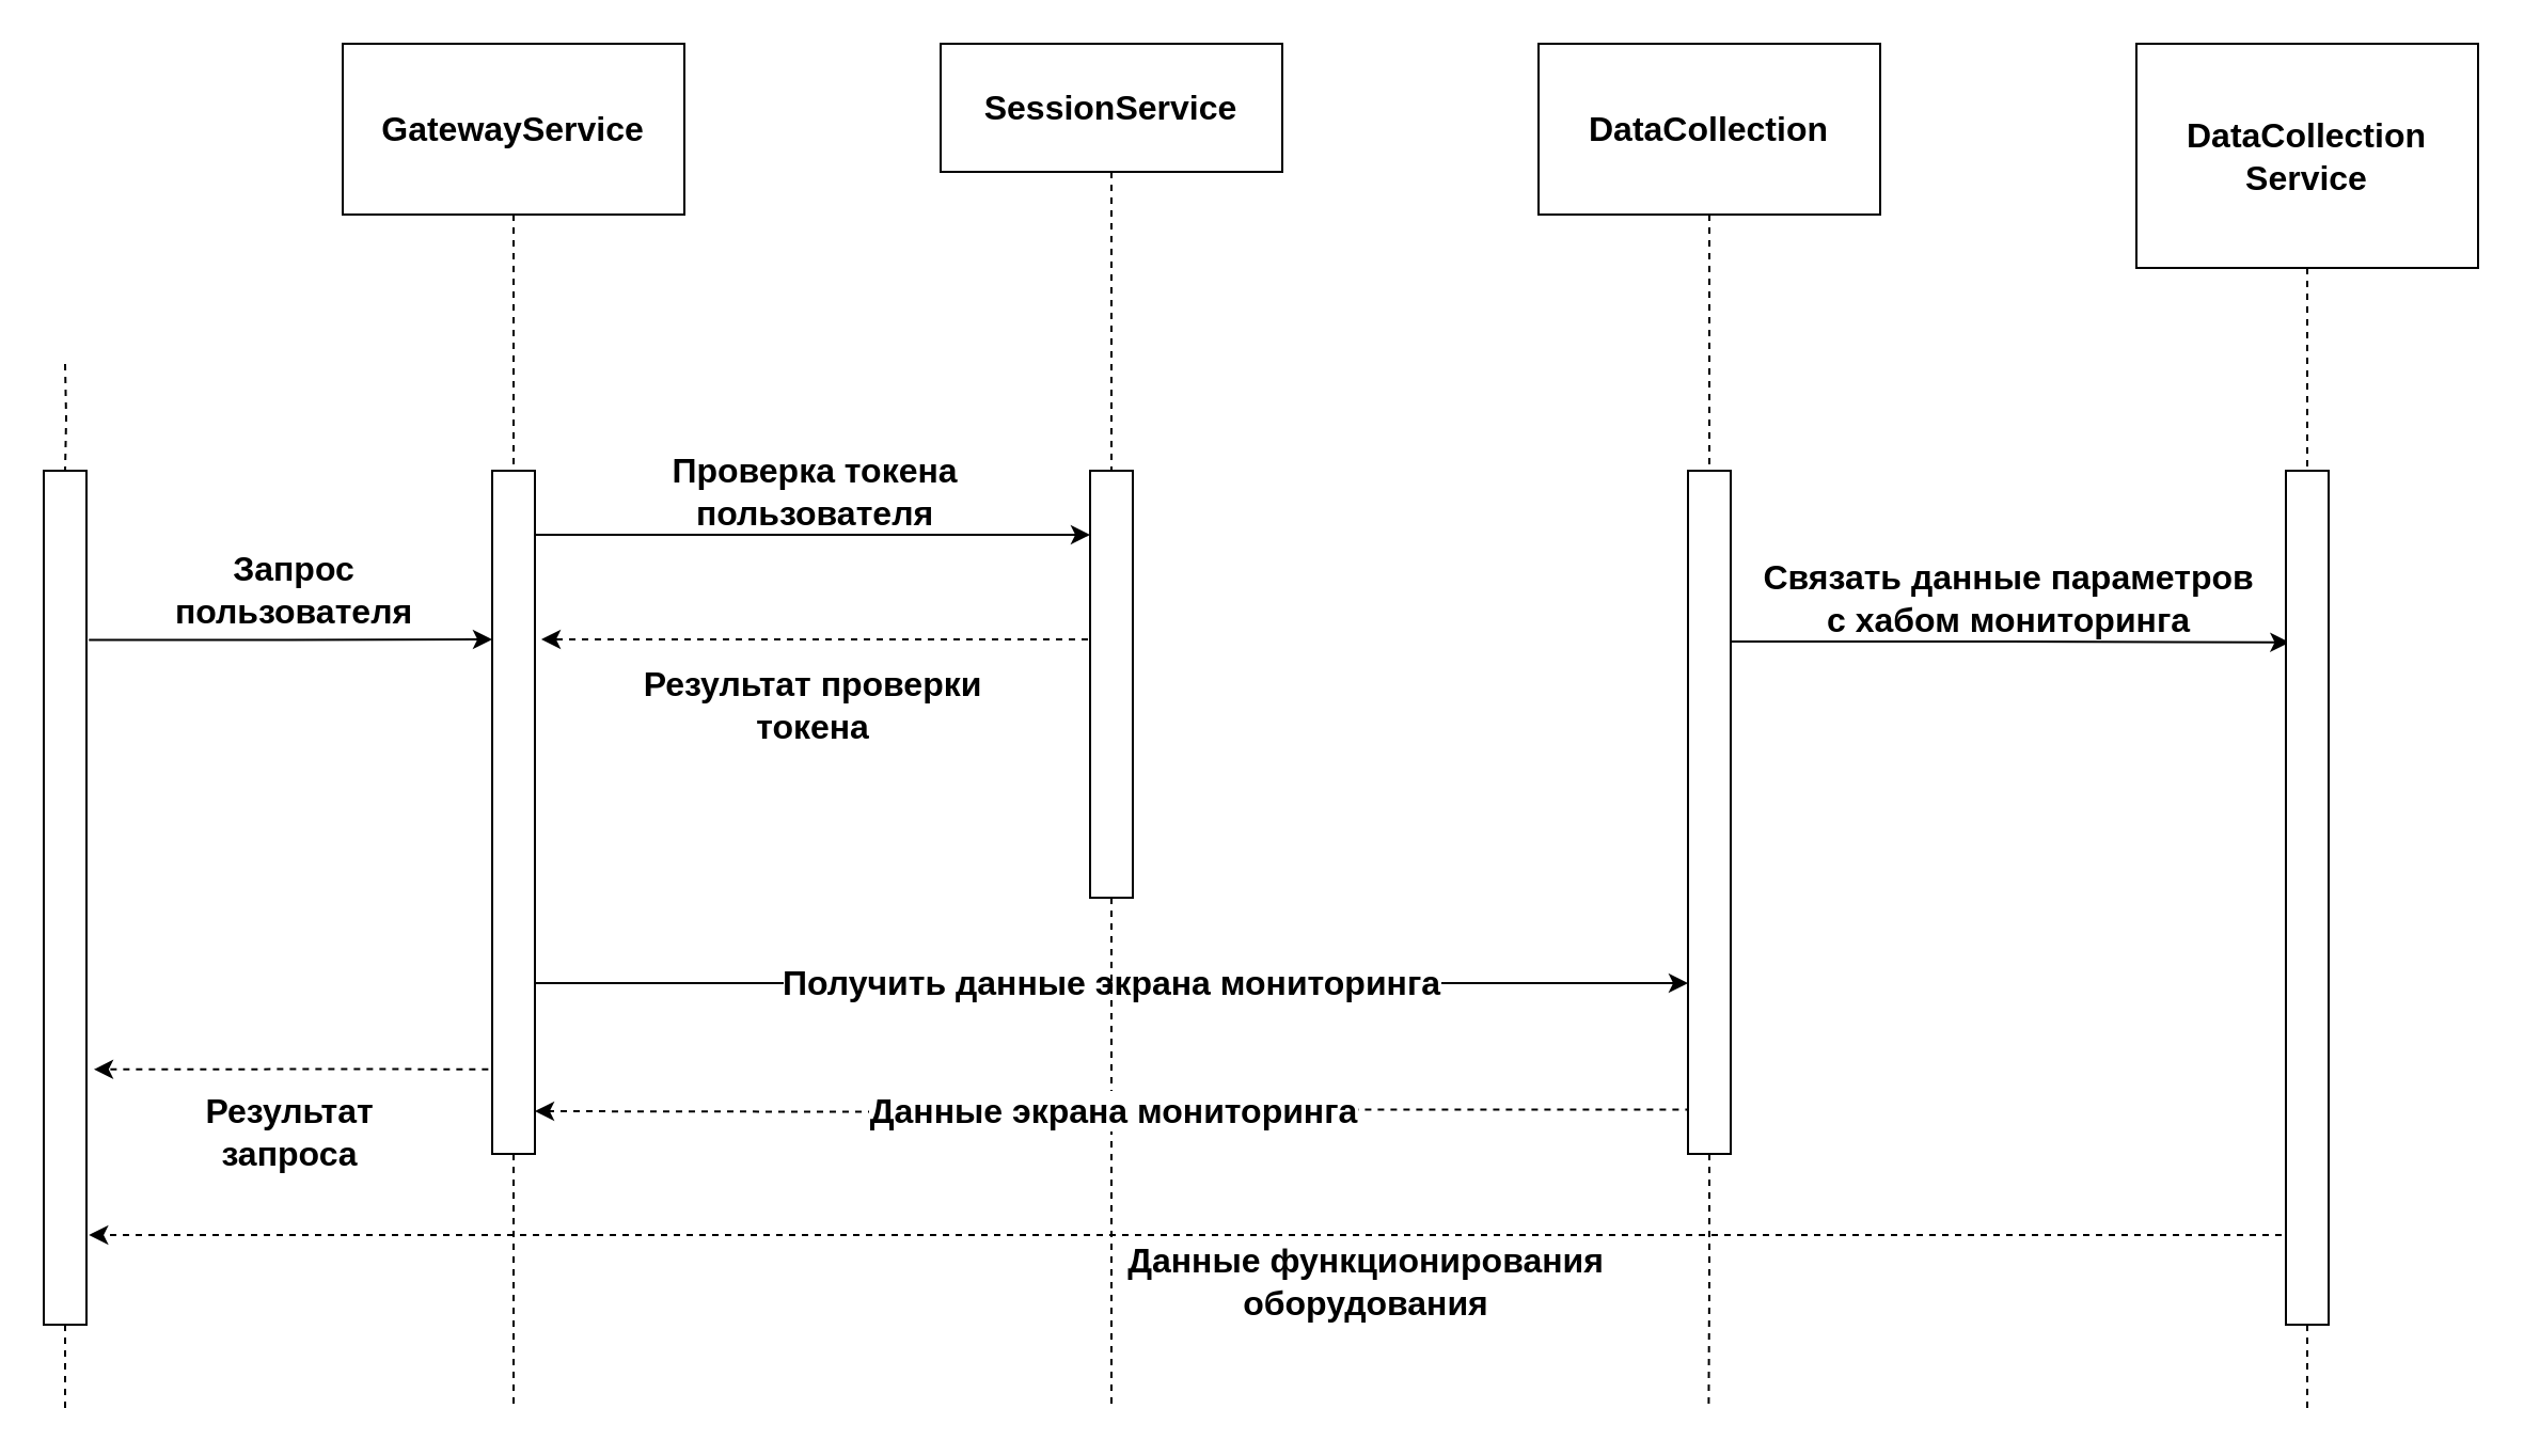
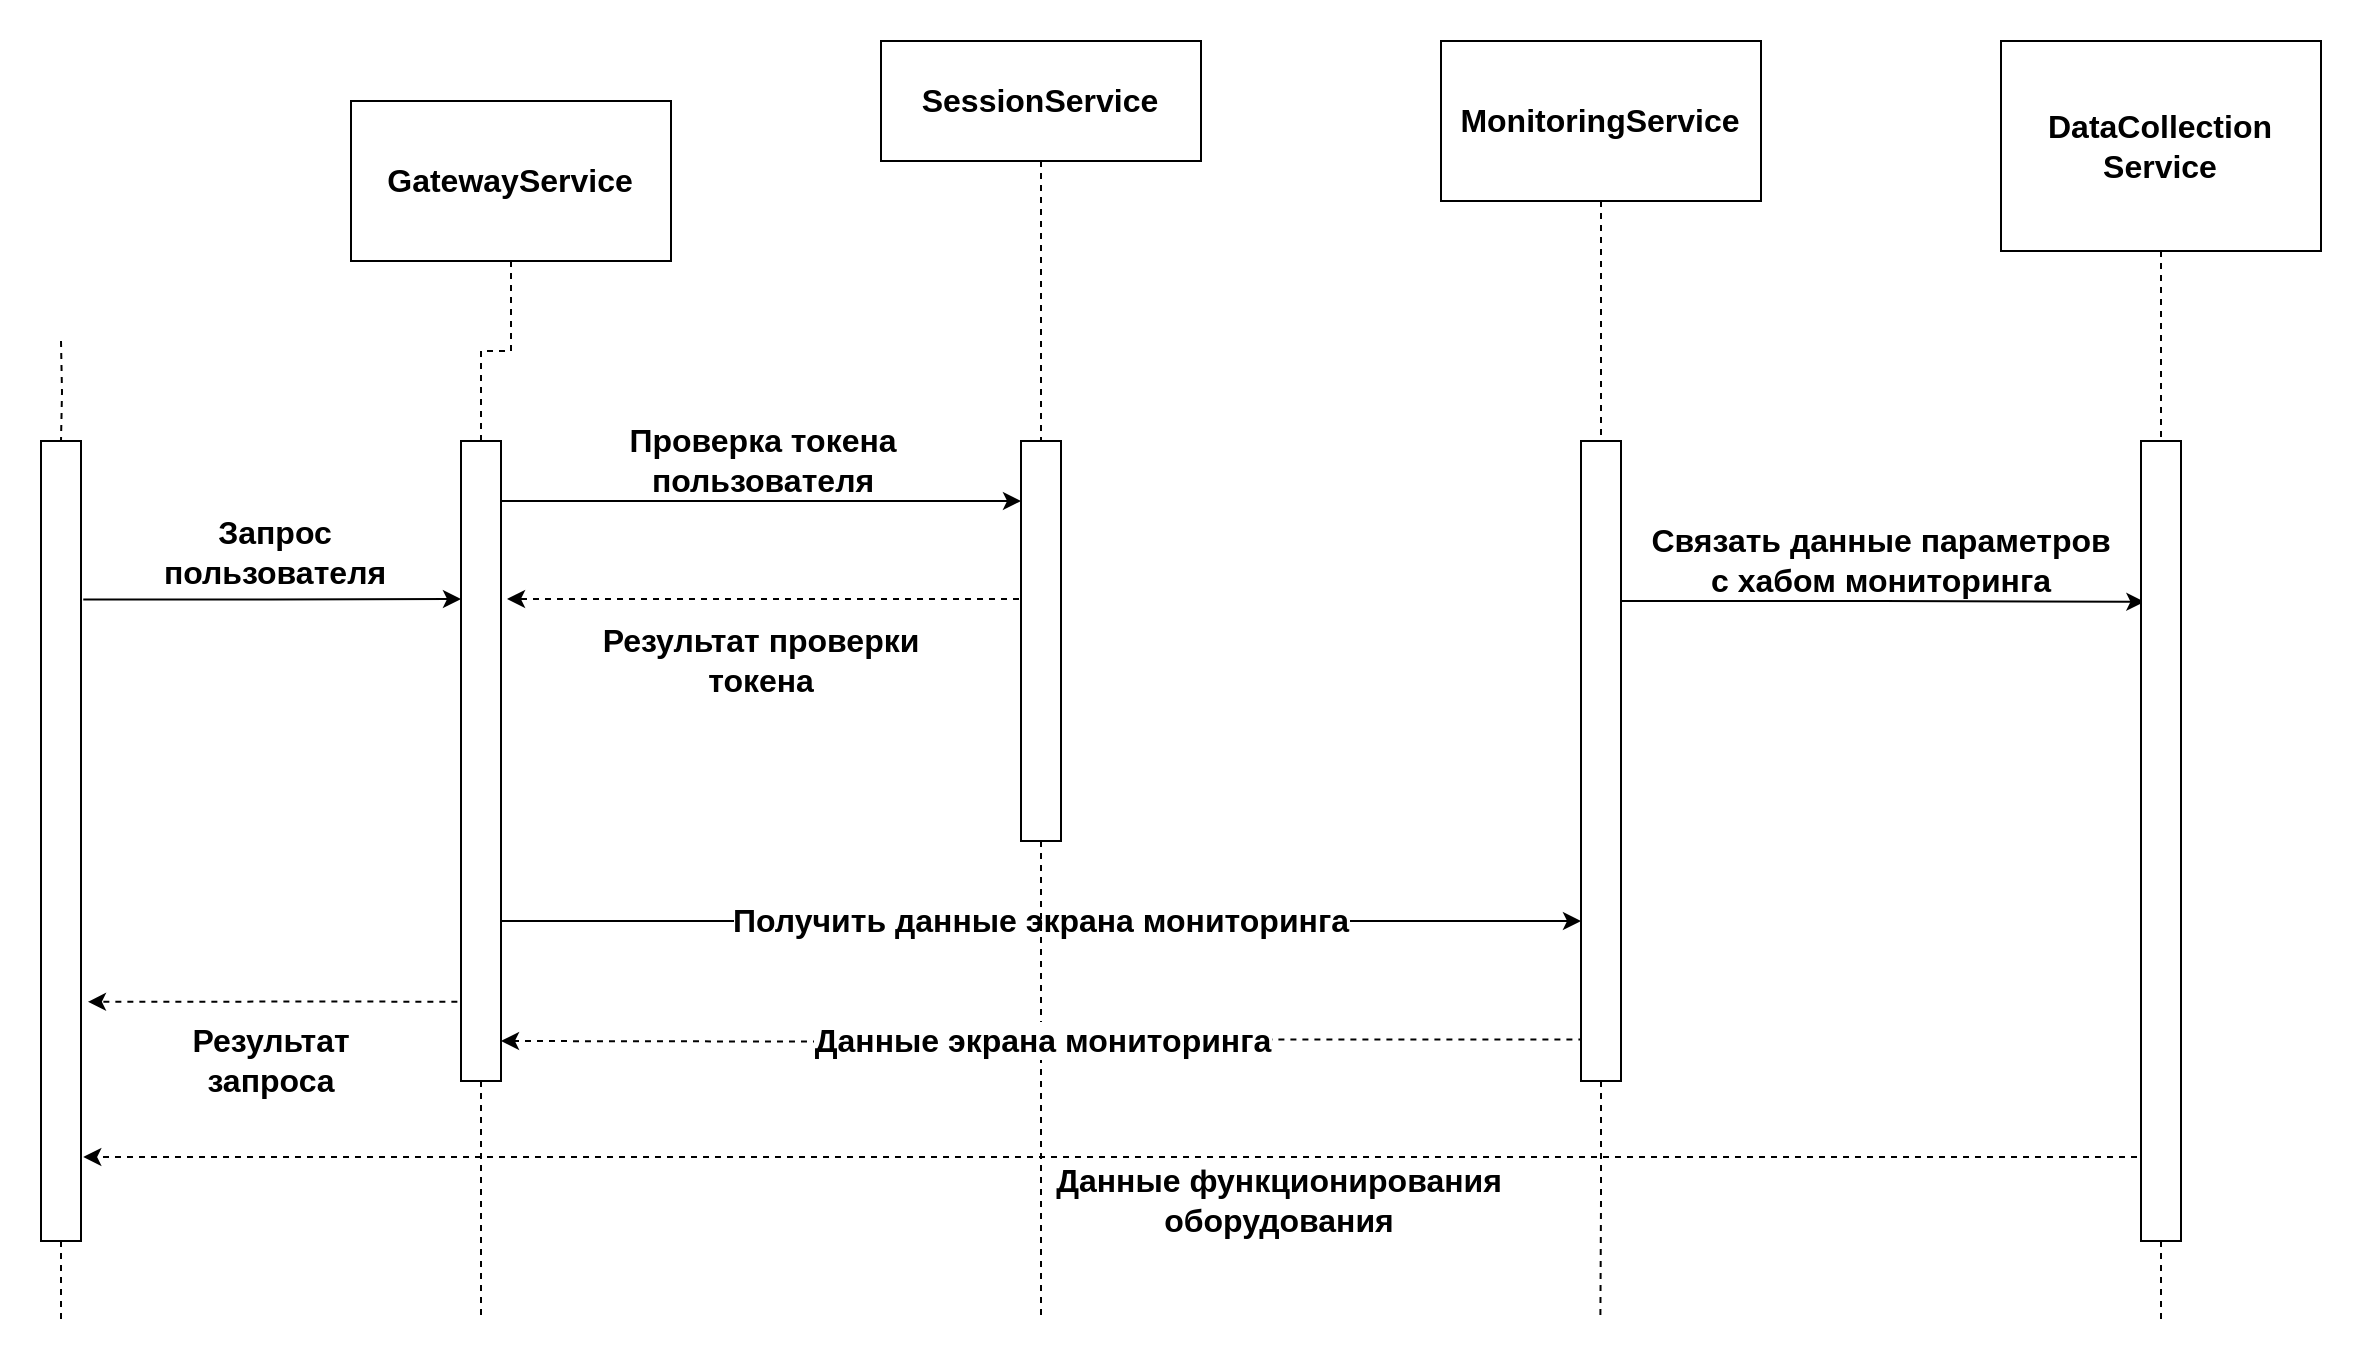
- <mxCell id="7" value="GatewayService" style="rounded=0;whiteSpace=wrap;html=1;fontSize=16;fontStyle=1" parent="1" vertex="1"><mxGeometry x="160" y="20" width="160" height="80" as="geometry" /></mxCell>
+ <mxCell id="7" value="GatewayService" style="rounded=0;whiteSpace=wrap;html=1;fontSize=16;fontStyle=1" parent="1" vertex="1"><mxGeometry x="175" y="50" width="160" height="80" as="geometry" /></mxCell>
- <mxCell id="11" value="DataCollection" style="rounded=0;whiteSpace=wrap;html=1;fontSize=16;fontStyle=1" parent="1" vertex="1"><mxGeometry x="720" y="20" width="160" height="80" as="geometry" /></mxCell>
+ <mxCell id="11" value="MonitoringService" style="rounded=0;whiteSpace=wrap;html=1;fontSize=16;fontStyle=1" parent="1" vertex="1"><mxGeometry x="720" y="20" width="160" height="80" as="geometry" /></mxCell>
